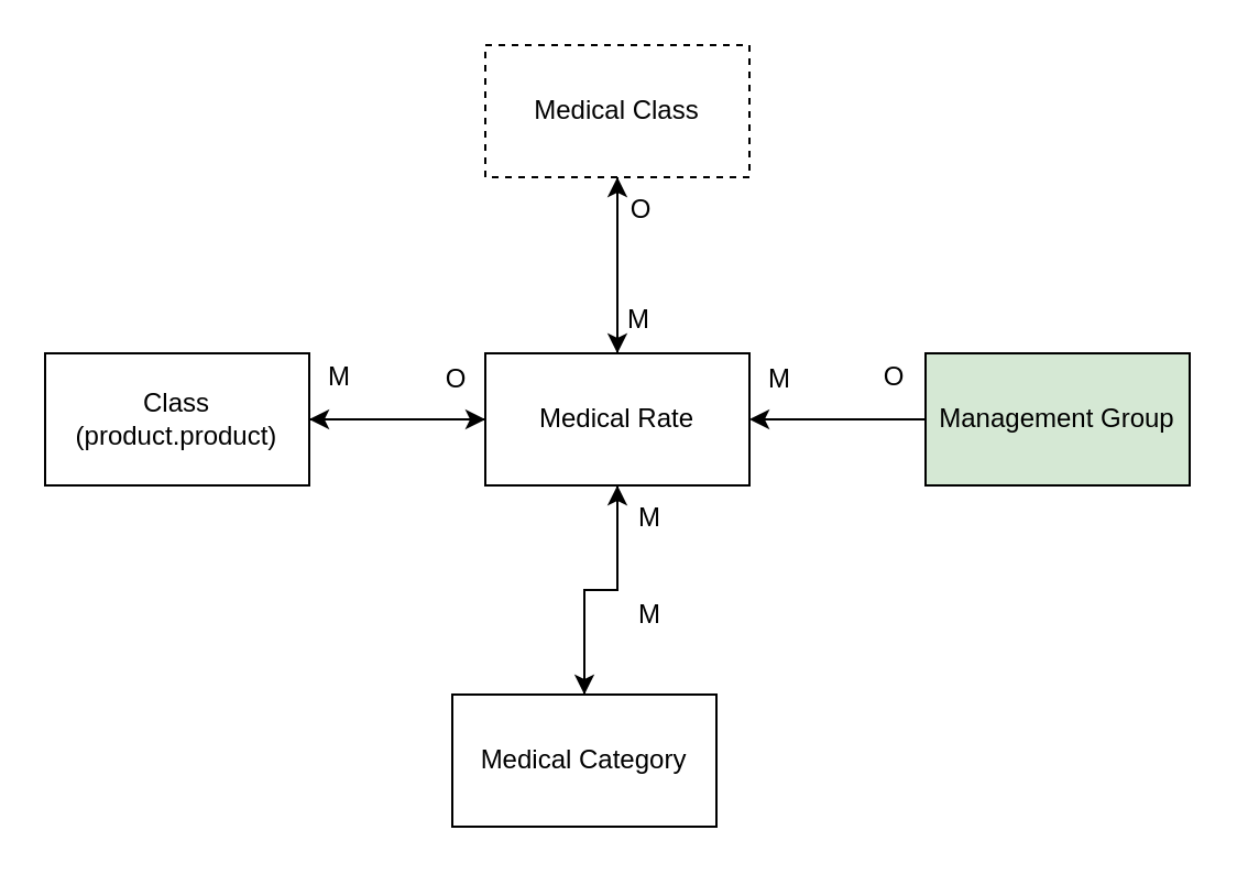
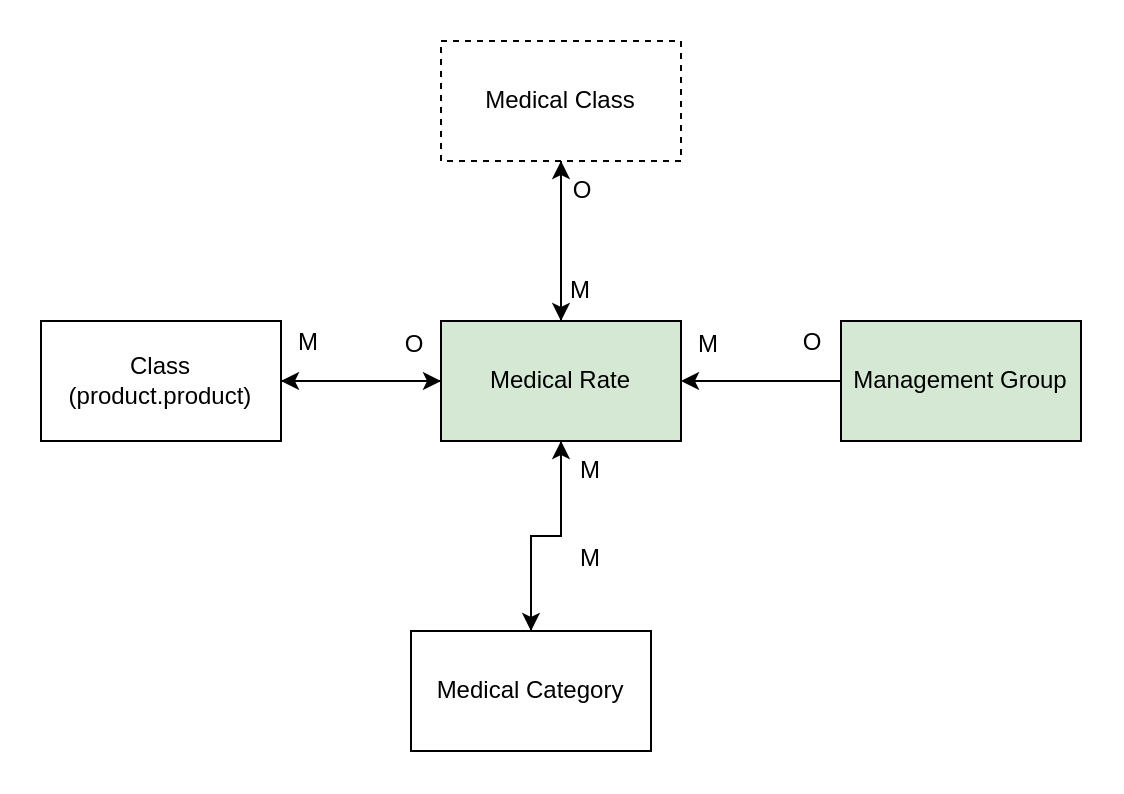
- <mxCell id="7" value="Medical Rate" style="rounded=0;whiteSpace=wrap;html=1;" vertex="1" parent="1"><mxGeometry x="220" y="160" width="120" height="60" as="geometry" /></mxCell>
+ <mxCell id="7" value="Medical Rate" style="rounded=0;whiteSpace=wrap;html=1;fillColor=#d5e8d4;" vertex="1" parent="1"><mxGeometry x="220" y="160" width="120" height="60" as="geometry" /></mxCell>
